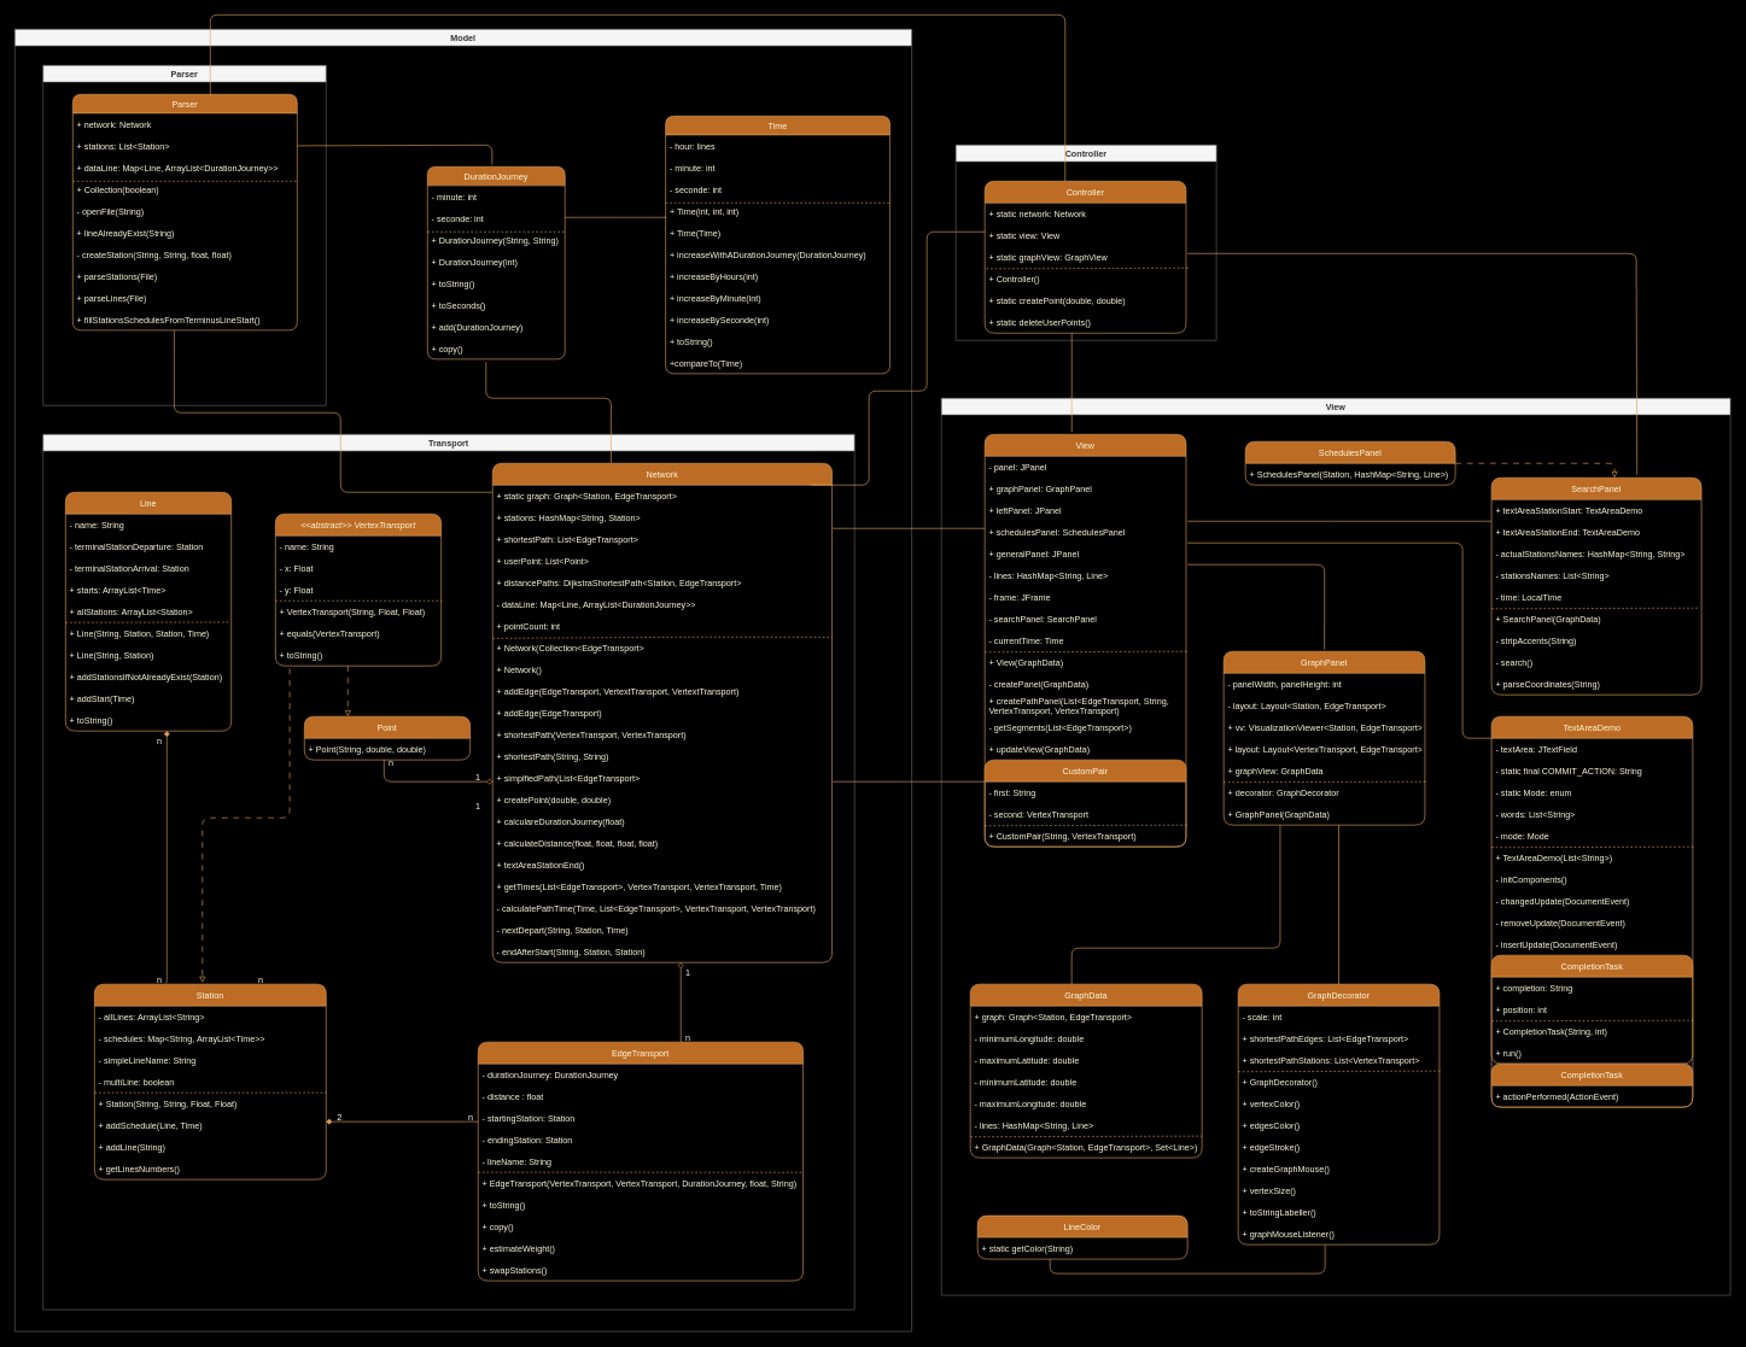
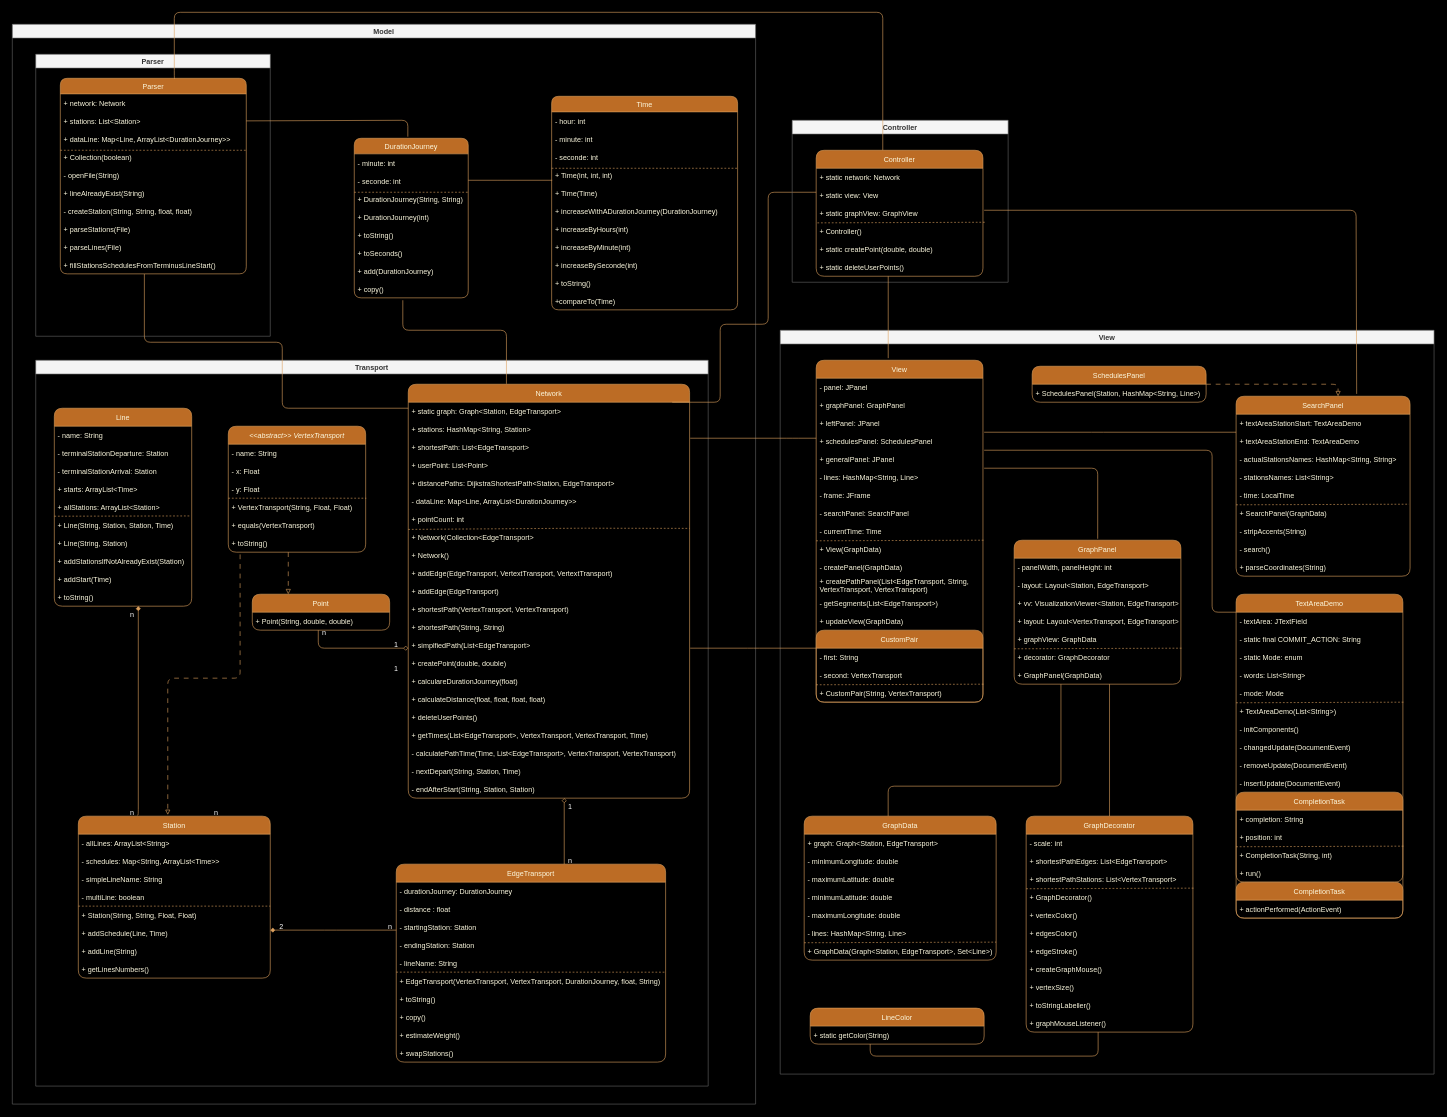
- <mxCell id="112" value="- hour: lines" style="text;strokeColor=none;fillColor=none;align=left;verticalAlign=middle;spacingLeft=4;spacingRight=4;overflow=hidden;points=[[0,0.5],[1,0.5]];portConstraint=eastwest;rotatable=0;fontColor=#FEFAE0;rounded=1;" parent="111" vertex="1"><mxGeometry y="26" width="310" height="30" as="geometry" /></mxCell>
+ <mxCell id="112" value="- hour: int" style="text;strokeColor=none;fillColor=none;align=left;verticalAlign=middle;spacingLeft=4;spacingRight=4;overflow=hidden;points=[[0,0.5],[1,0.5]];portConstraint=eastwest;rotatable=0;fontColor=#FEFAE0;rounded=1;" parent="111" vertex="1"><mxGeometry y="26" width="310" height="30" as="geometry" /></mxCell>
- <mxCell id="58" value="+ textAreaStationEnd()" style="text;strokeColor=none;fillColor=none;align=left;verticalAlign=middle;spacingLeft=4;spacingRight=4;overflow=hidden;points=[[0,0.5],[1,0.5]];portConstraint=eastwest;rotatable=0;rounded=1;sketch=0;fontColor=#FEFAE0;" parent="39" vertex="1"><mxGeometry y="540" width="469" height="30" as="geometry" /></mxCell>
+ <mxCell id="58" value="+ deleteUserPoints()" style="text;strokeColor=none;fillColor=none;align=left;verticalAlign=middle;spacingLeft=4;spacingRight=4;overflow=hidden;points=[[0,0.5],[1,0.5]];portConstraint=eastwest;rotatable=0;rounded=1;sketch=0;fontColor=#FEFAE0;" parent="39" vertex="1"><mxGeometry y="540" width="469" height="30" as="geometry" /></mxCell>
